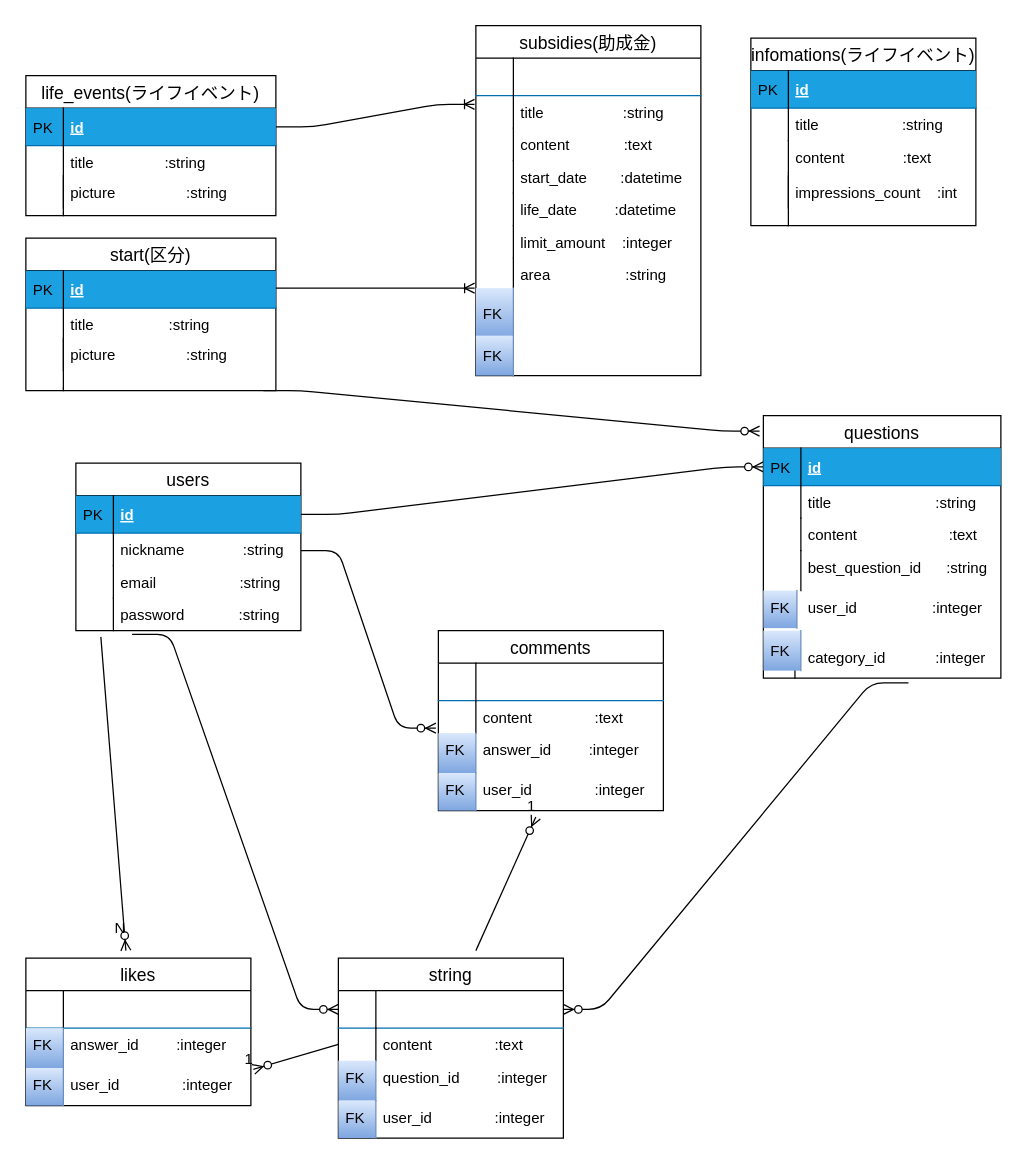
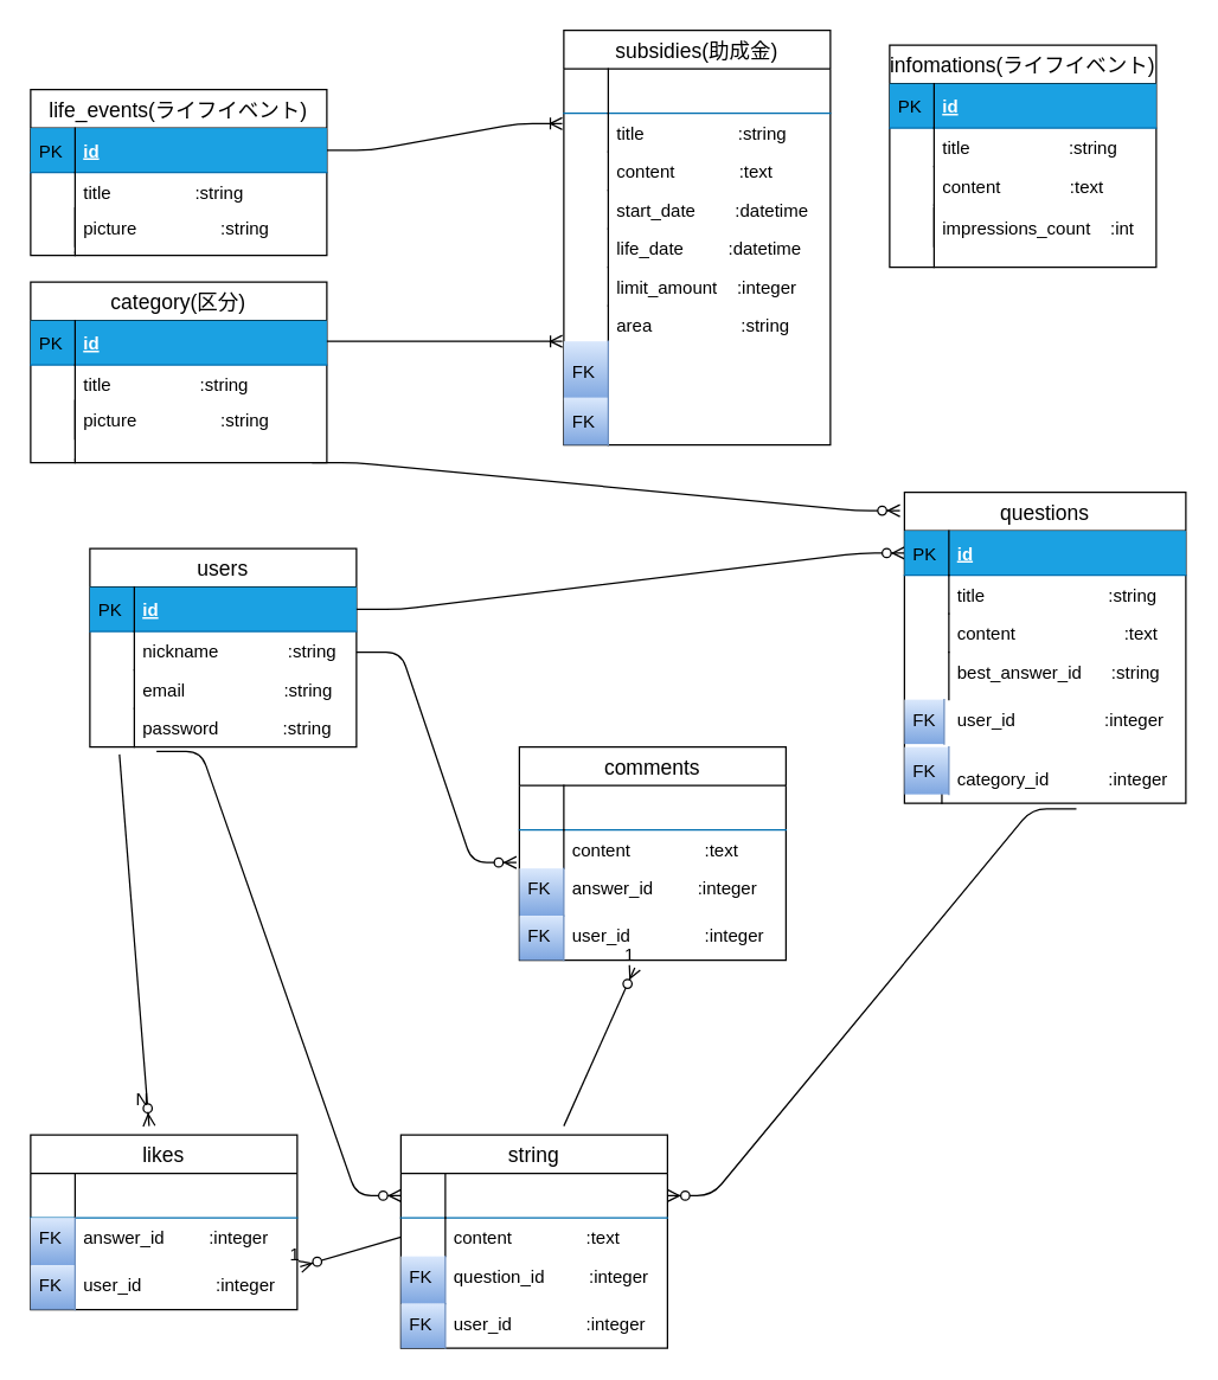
- <mxCell id="3" value="start(区分)" style="swimlane;fontStyle=0;childLayout=stackLayout;horizontal=1;startSize=26;horizontalStack=0;resizeParent=1;resizeParentMax=0;resizeLast=0;collapsible=1;marginBottom=0;align=center;fontSize=14;" parent="1" vertex="1"><mxGeometry x="20" y="190" width="200" height="122" as="geometry" /></mxCell>
+ <mxCell id="3" value="category(区分)" style="swimlane;fontStyle=0;childLayout=stackLayout;horizontal=1;startSize=26;horizontalStack=0;resizeParent=1;resizeParentMax=0;resizeLast=0;collapsible=1;marginBottom=0;align=center;fontSize=14;" parent="1" vertex="1"><mxGeometry x="20" y="190" width="200" height="122" as="geometry" /></mxCell>
- <mxCell id="92" value="best_question_id      :string" style="shape=partialRectangle;top=0;left=0;right=0;bottom=0;align=left;verticalAlign=top;fillColor=none;spacingLeft=34;spacingRight=4;overflow=hidden;rotatable=0;points=[[0,0.5],[1,0.5]];portConstraint=eastwest;dropTarget=0;fontSize=12;" parent="85" vertex="1"><mxGeometry y="108" width="190" height="32" as="geometry" /></mxCell>
+ <mxCell id="92" value="best_answer_id      :string" style="shape=partialRectangle;top=0;left=0;right=0;bottom=0;align=left;verticalAlign=top;fillColor=none;spacingLeft=34;spacingRight=4;overflow=hidden;rotatable=0;points=[[0,0.5],[1,0.5]];portConstraint=eastwest;dropTarget=0;fontSize=12;" parent="85" vertex="1"><mxGeometry y="108" width="190" height="32" as="geometry" /></mxCell>
